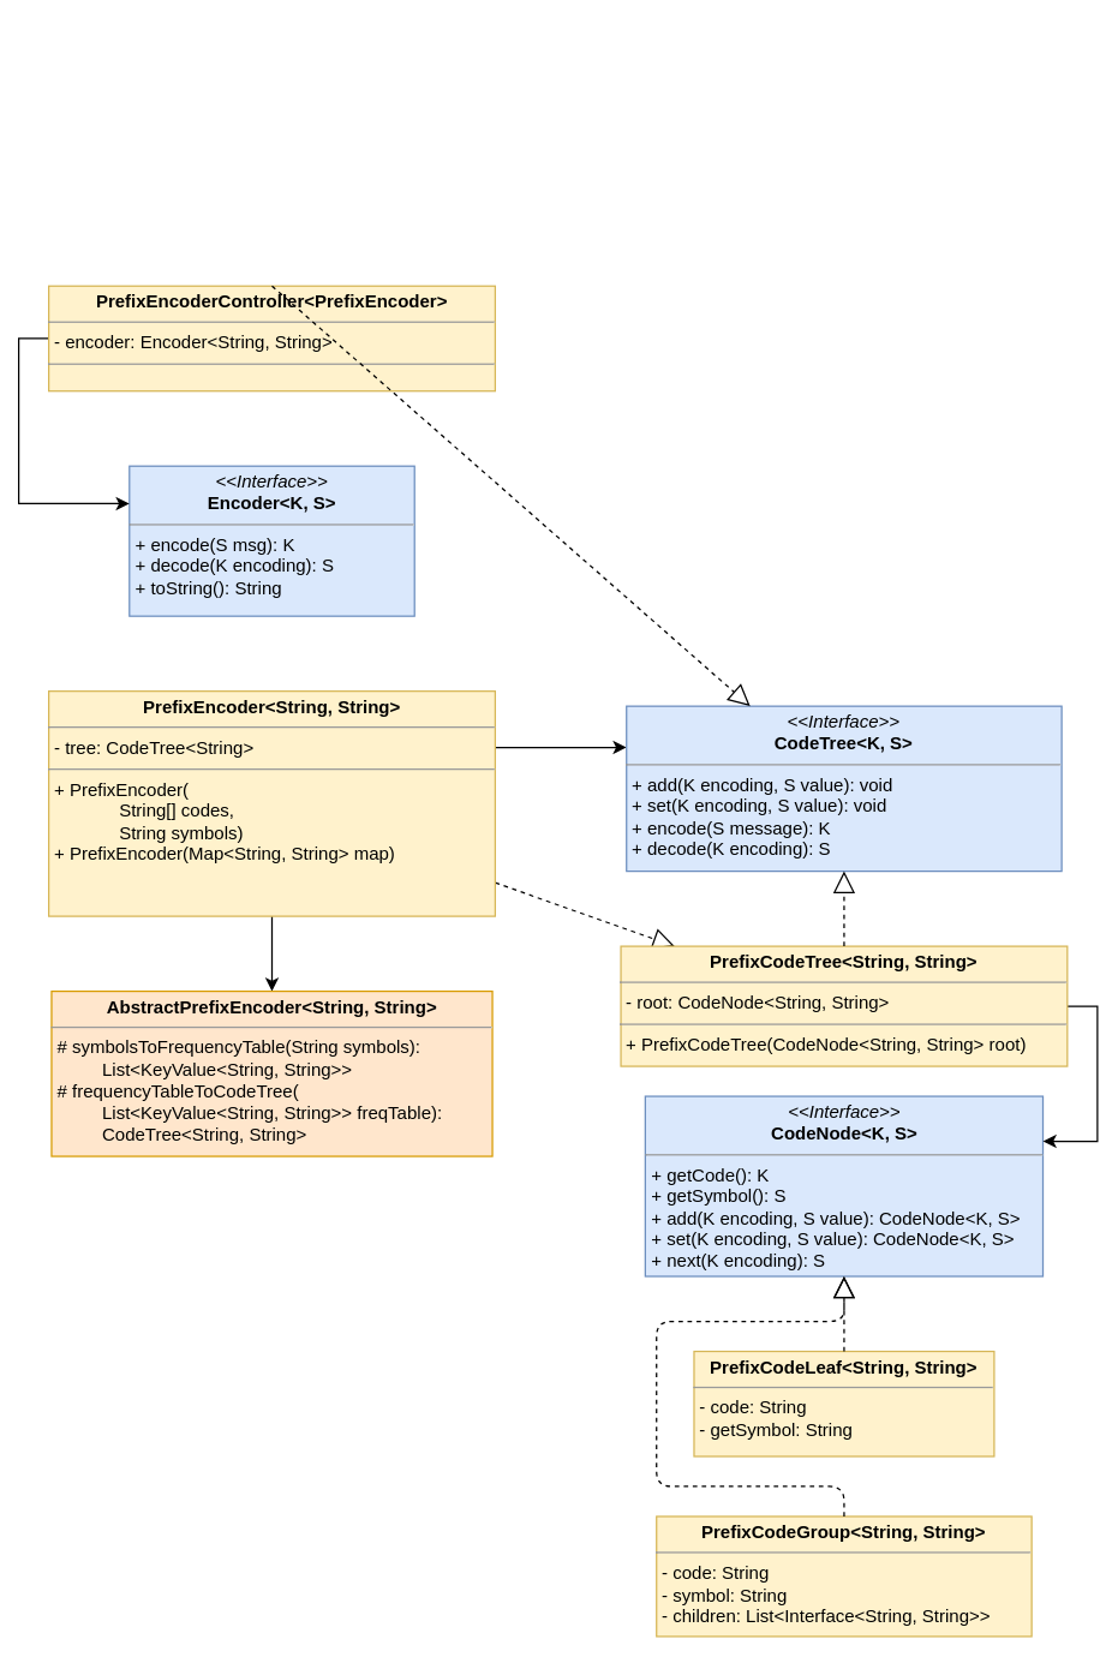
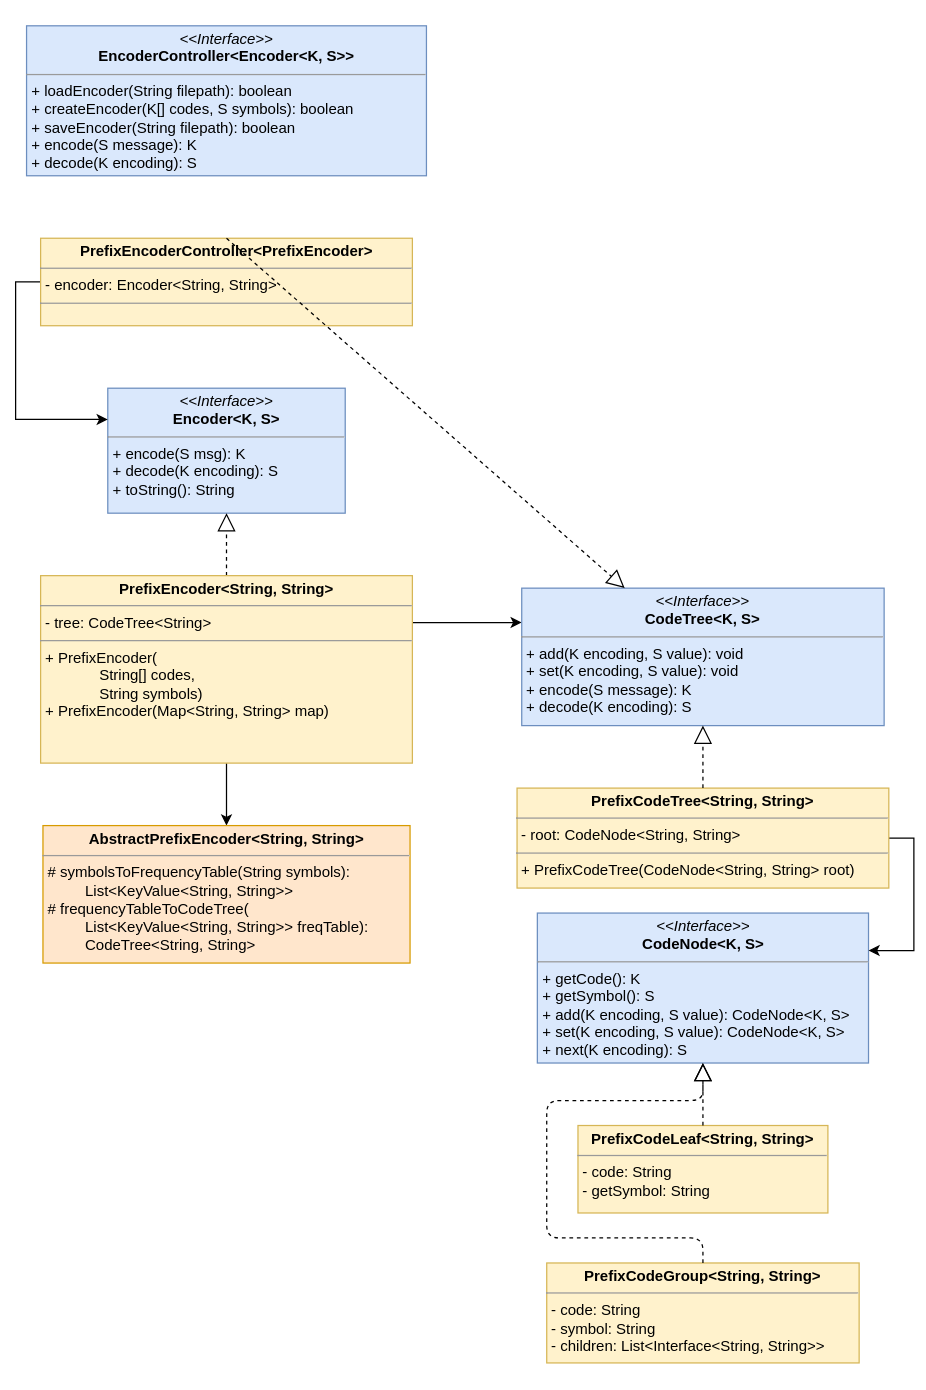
+ <mxCell id="7" value="&lt;p style=&quot;margin: 0px ; margin-top: 4px ; text-align: center&quot;&gt;&lt;i&gt;&amp;lt;&amp;lt;Interface&amp;gt;&amp;gt;&lt;/i&gt;&lt;br&gt;&lt;b&gt;EncoderController&amp;lt;Encoder&amp;lt;K, S&amp;gt;&amp;gt;&lt;/b&gt;&lt;/p&gt;&lt;hr size=&quot;1&quot;&gt;&lt;p style=&quot;margin: 0px ; margin-left: 4px&quot;&gt;+ loadEncoder(String filepath): boolean&lt;br&gt;&lt;/p&gt;&lt;p style=&quot;margin: 0px ; margin-left: 4px&quot;&gt;+ createEncoder(K[] codes, S symbols): boolean&lt;/p&gt;&lt;p style=&quot;margin: 0px ; margin-left: 4px&quot;&gt;+ saveEncoder(String filepath): boolean&lt;/p&gt;&lt;p style=&quot;margin: 0px ; margin-left: 4px&quot;&gt;+ encode(S message): K&lt;/p&gt;&lt;p style=&quot;margin: 0px ; margin-left: 4px&quot;&gt;+ decode(K encoding): S&lt;/p&gt;" style="verticalAlign=top;align=left;overflow=fill;fontSize=12;fontFamily=Helvetica;html=1;fillColor=#dae8fc;strokeColor=#6c8ebf;" parent="1" vertex="1"><mxGeometry x="20.75" y="20" width="320" height="120" as="geometry" /></mxCell>
- <mxCell id="3" value="" style="endArrow=block;dashed=1;endFill=0;endSize=12;html=1;" parent="1" source="10" target="13" edge="1"><mxGeometry width="160" relative="1" as="geometry"><mxPoint x="443.25" y="590" as="sourcePoint" /><mxPoint x="528.25" y="100" as="targetPoint" /></mxGeometry></mxCell>
+ <mxCell id="3" value="" style="endArrow=block;dashed=1;endFill=0;endSize=12;html=1;" parent="1" source="10" target="2" edge="1"><mxGeometry width="160" relative="1" as="geometry"><mxPoint x="443.25" y="590" as="sourcePoint" /><mxPoint x="528.25" y="100" as="targetPoint" /></mxGeometry></mxCell>
